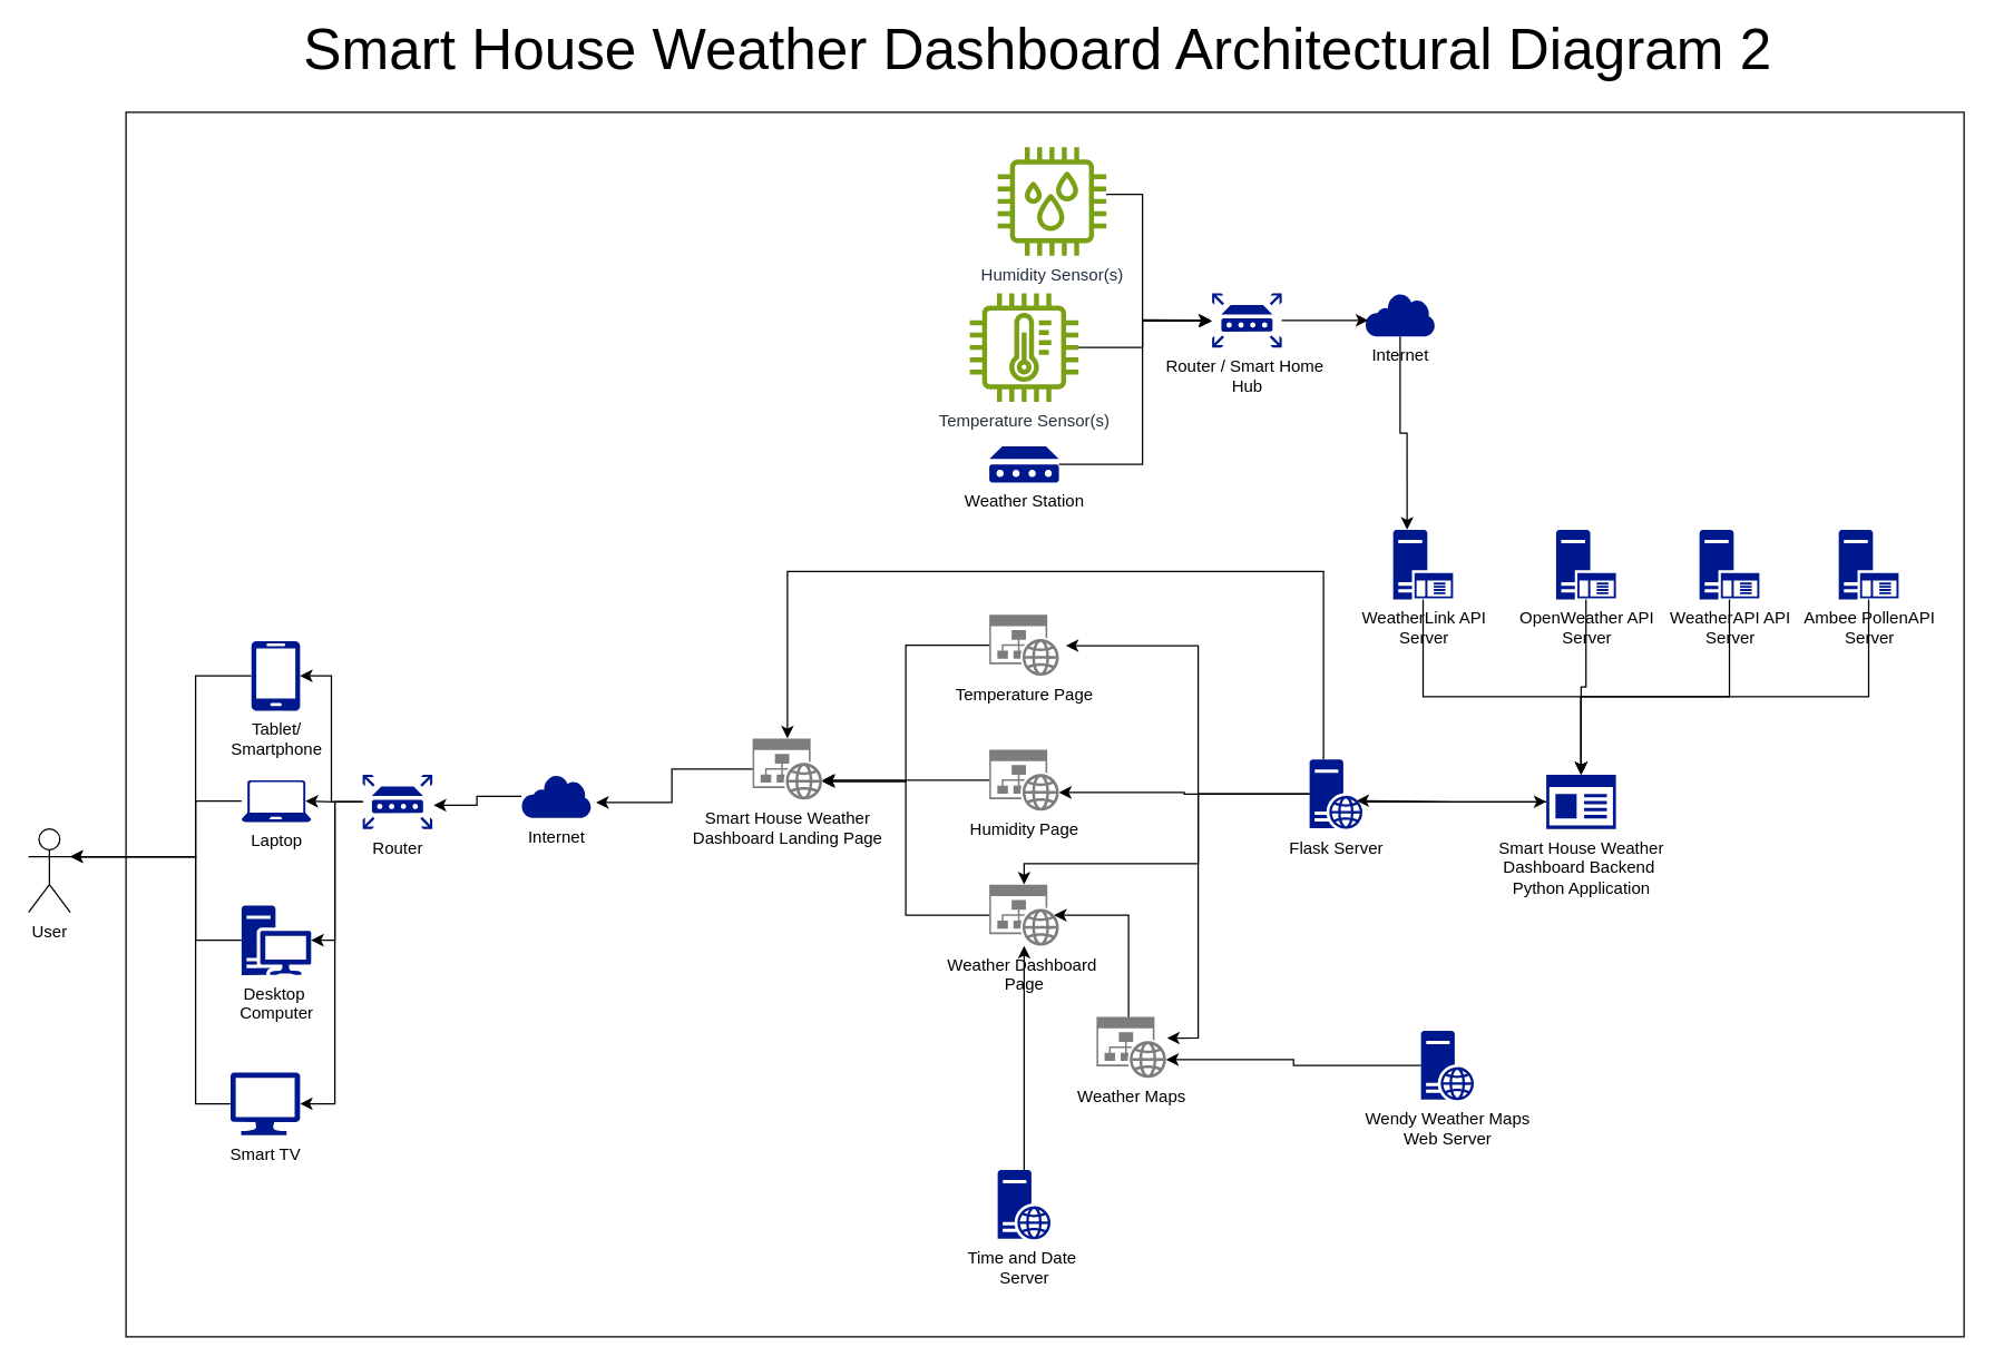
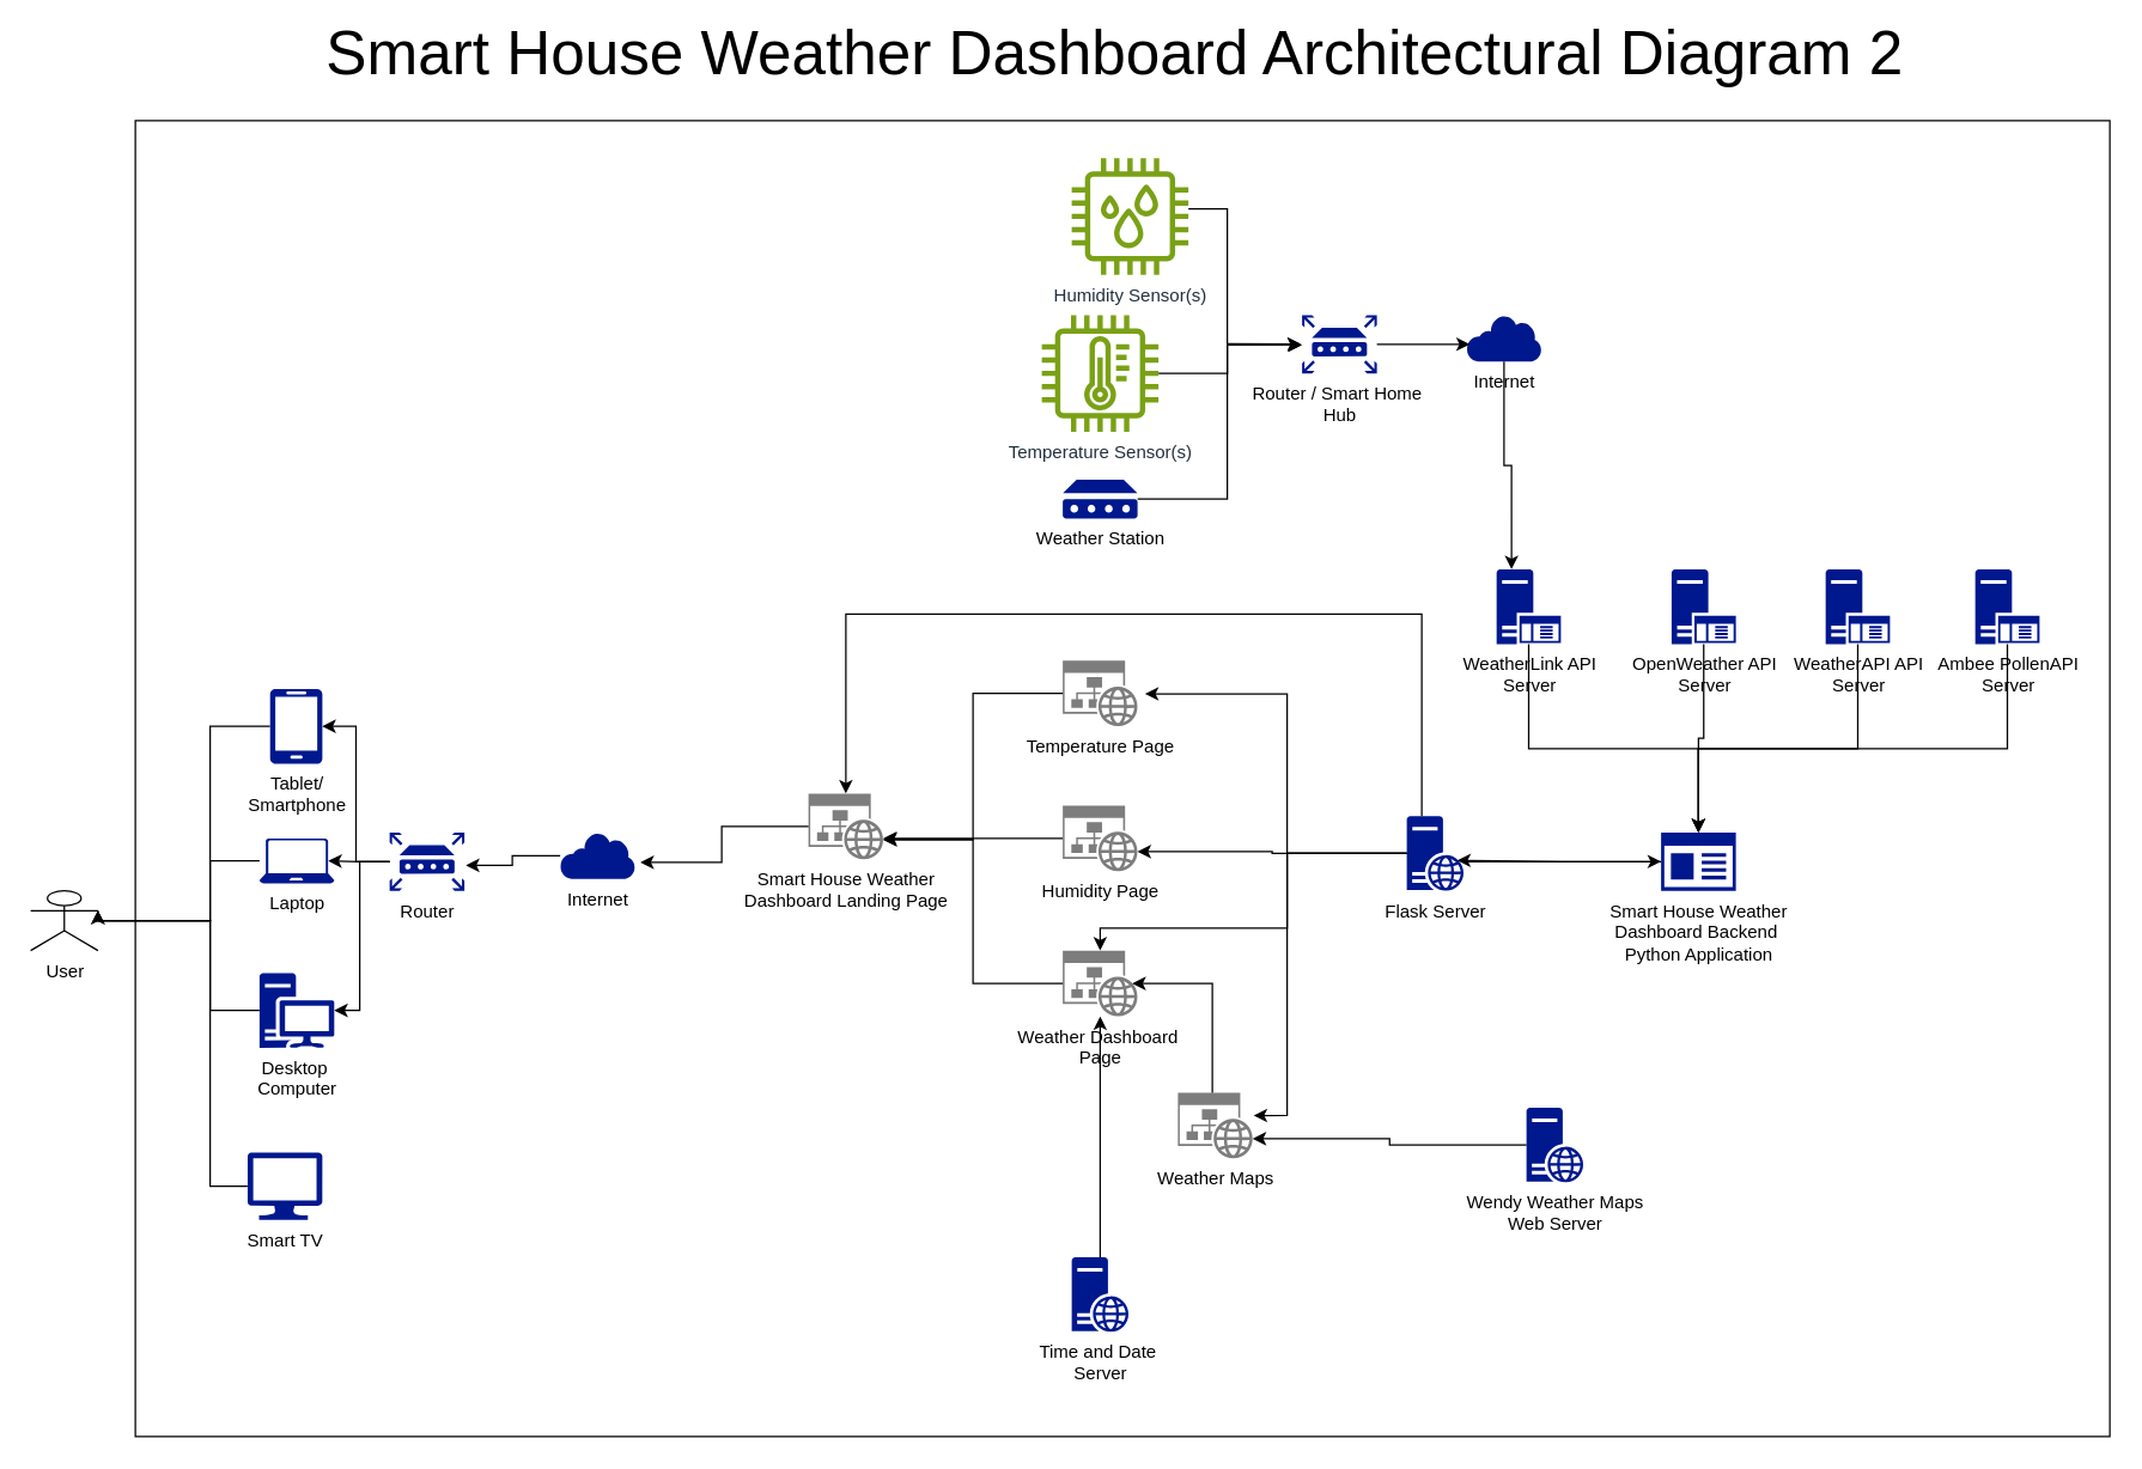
- <mxCell id="4" value="User" style="shape=umlActor;verticalLabelPosition=bottom;verticalAlign=top;html=1;outlineConnect=0;" vertex="1" parent="1"><mxGeometry x="20" y="595" width="30" height="60" as="geometry" /></mxCell>
+ <mxCell id="4" value="User" style="shape=umlActor;verticalLabelPosition=bottom;verticalAlign=top;html=1;outlineConnect=0;" vertex="1" parent="1"><mxGeometry x="20" y="595" width="45" height="40" as="geometry" /></mxCell>
- <mxCell id="47" style="edgeStyle=orthogonalEdgeStyle;rounded=0;orthogonalLoop=1;jettySize=auto;html=1;entryX=1;entryY=0.5;entryDx=0;entryDy=0;entryPerimeter=0;" edge="1" parent="1" source="10" target="46"><mxGeometry relative="1" as="geometry"><Array as="points"><mxPoint x="240" y="576" /><mxPoint x="240" y="793" /></Array></mxGeometry></mxCell>
